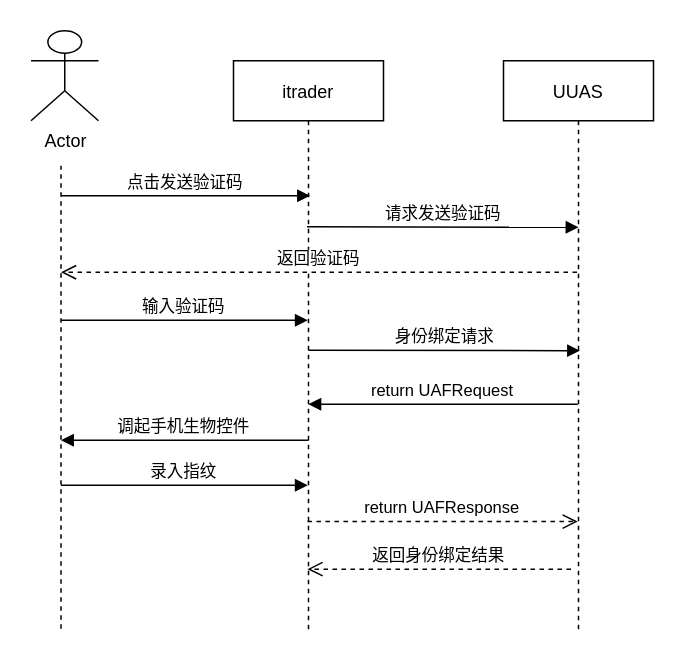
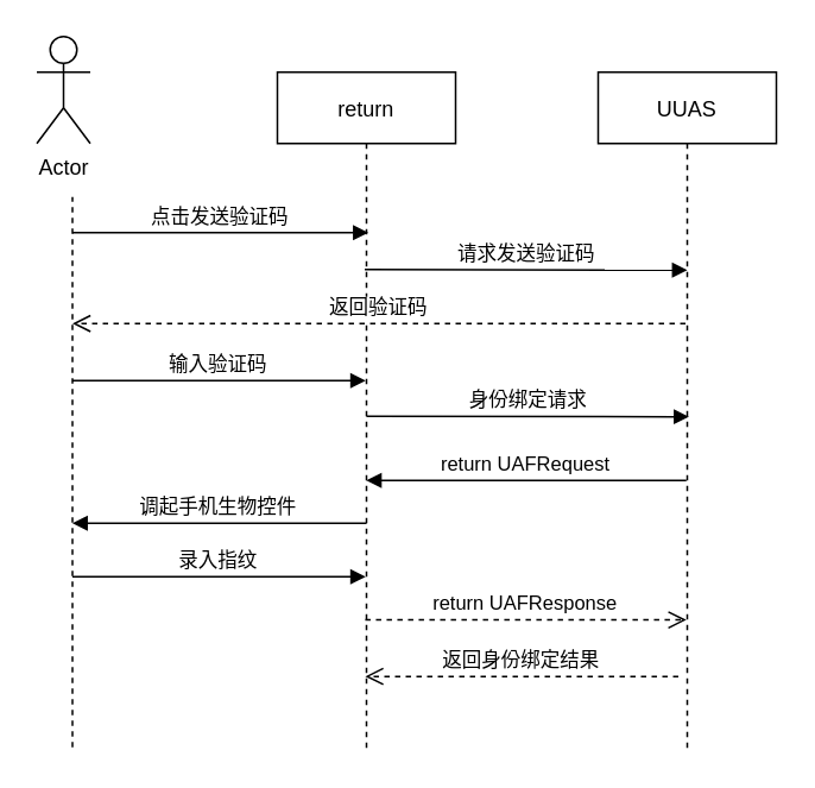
- <mxCell id="6" value="Actor" style="shape=umlActor;verticalLabelPosition=bottom;verticalAlign=top;html=1;outlineConnect=0;" vertex="1" parent="1"><mxGeometry x="20" y="20" width="45" height="60" as="geometry" /></mxCell>
+ <mxCell id="6" value="Actor" style="shape=umlActor;verticalLabelPosition=bottom;verticalAlign=top;html=1;outlineConnect=0;" vertex="1" parent="1"><mxGeometry x="20" y="20" width="30" height="60" as="geometry" /></mxCell>
- <mxCell id="2" value="itrader" style="shape=umlLifeline;perimeter=lifelinePerimeter;container=1;collapsible=0;recursiveResize=0;rounded=0;shadow=0;strokeWidth=1;" parent="1" vertex="1"><mxGeometry x="155" y="40" width="100" height="380" as="geometry" /></mxCell>
+ <mxCell id="2" value="return" style="shape=umlLifeline;perimeter=lifelinePerimeter;container=1;collapsible=0;recursiveResize=0;rounded=0;shadow=0;strokeWidth=1;" parent="1" vertex="1"><mxGeometry x="155" y="40" width="100" height="380" as="geometry" /></mxCell>
